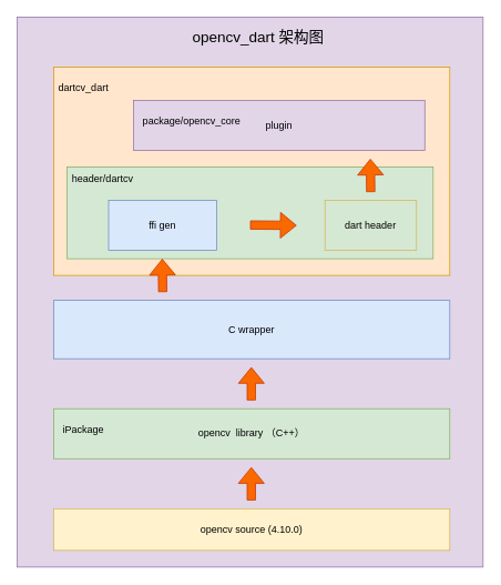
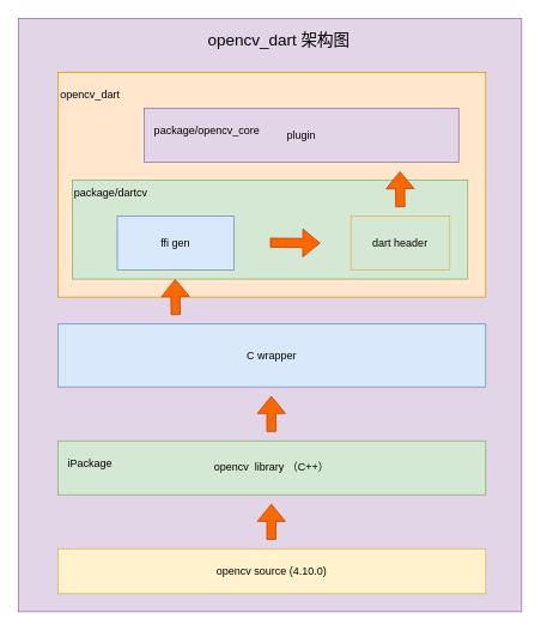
- <mxCell id="15" value="dartcv_dart" style="text;html=1;align=center;verticalAlign=middle;whiteSpace=wrap;rounded=0;" vertex="1" parent="1"><mxGeometry x="70" y="90" width="60" height="30" as="geometry" /></mxCell>
+ <mxCell id="15" value="opencv_dart" style="text;html=1;align=center;verticalAlign=middle;whiteSpace=wrap;rounded=0;" vertex="1" parent="1"><mxGeometry x="70" y="90" width="60" height="30" as="geometry" /></mxCell>
- <mxCell id="17" value="header/dartcv" style="text;html=1;align=center;verticalAlign=middle;whiteSpace=wrap;rounded=0;" vertex="1" parent="1"><mxGeometry x="80" y="200" width="86" height="30" as="geometry" /></mxCell>
+ <mxCell id="17" value="package/dartcv" style="text;html=1;align=center;verticalAlign=middle;whiteSpace=wrap;rounded=0;" vertex="1" parent="1"><mxGeometry x="80" y="200" width="86" height="30" as="geometry" /></mxCell>
